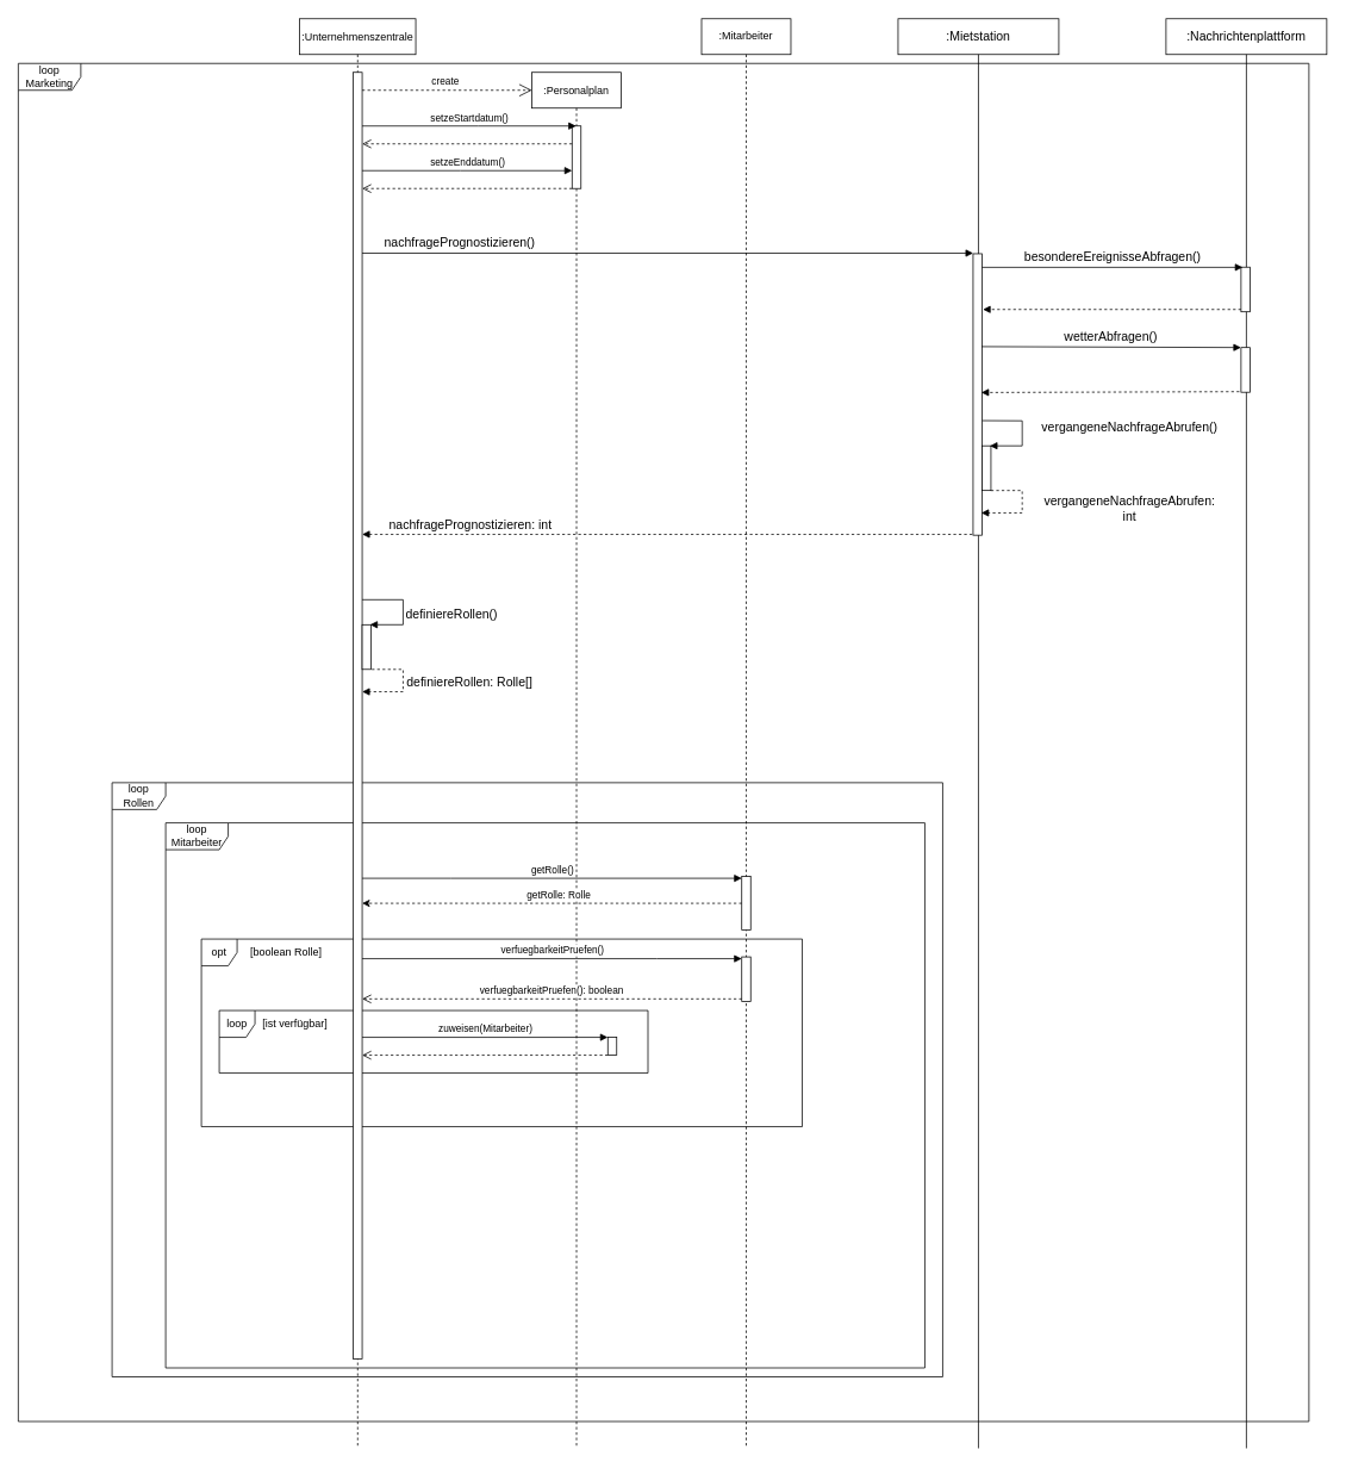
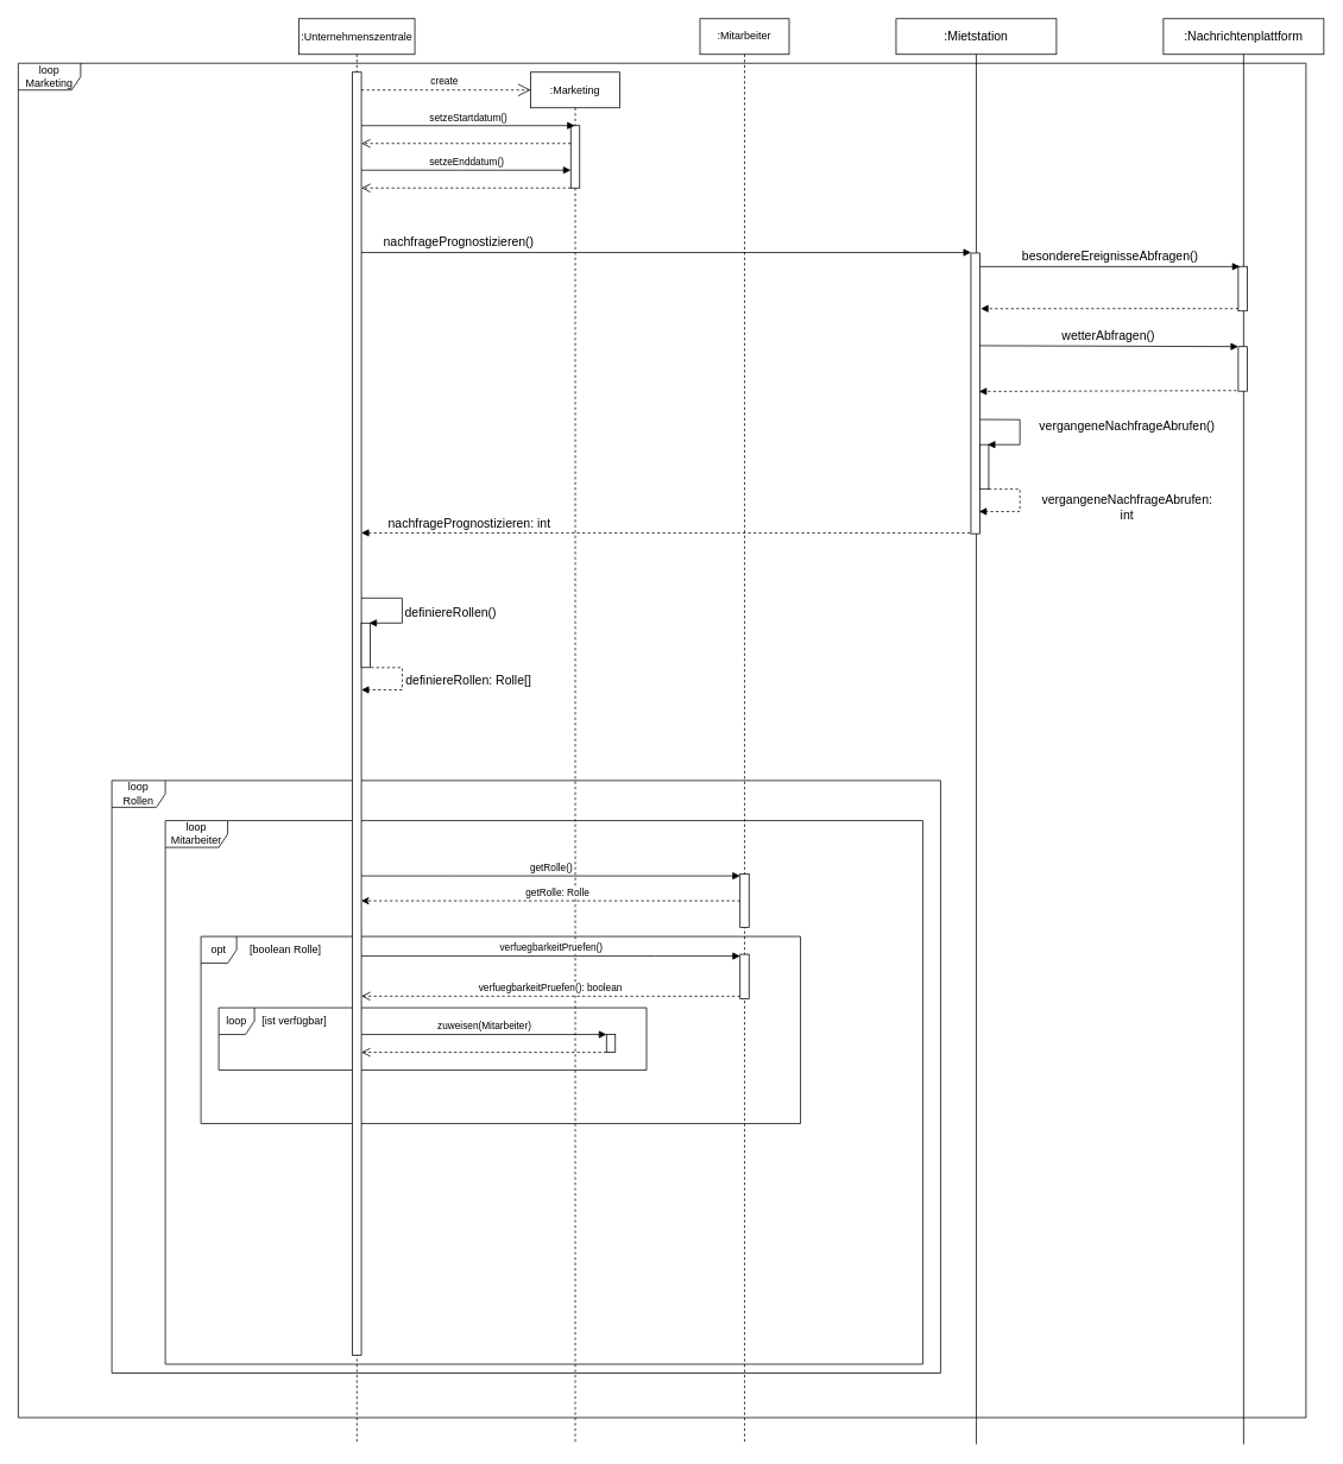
- <mxCell id="14" value=":Personalplan" style="shape=umlLifeline;perimeter=lifelinePerimeter;container=1;collapsible=0;recursiveResize=0;rounded=0;shadow=0;strokeWidth=1;" parent="1" vertex="1"><mxGeometry x="595" y="80" width="100" height="1540" as="geometry" /></mxCell>
+ <mxCell id="14" value=":Marketing" style="shape=umlLifeline;perimeter=lifelinePerimeter;container=1;collapsible=0;recursiveResize=0;rounded=0;shadow=0;strokeWidth=1;" parent="1" vertex="1"><mxGeometry x="595" y="80" width="100" height="1540" as="geometry" /></mxCell>
